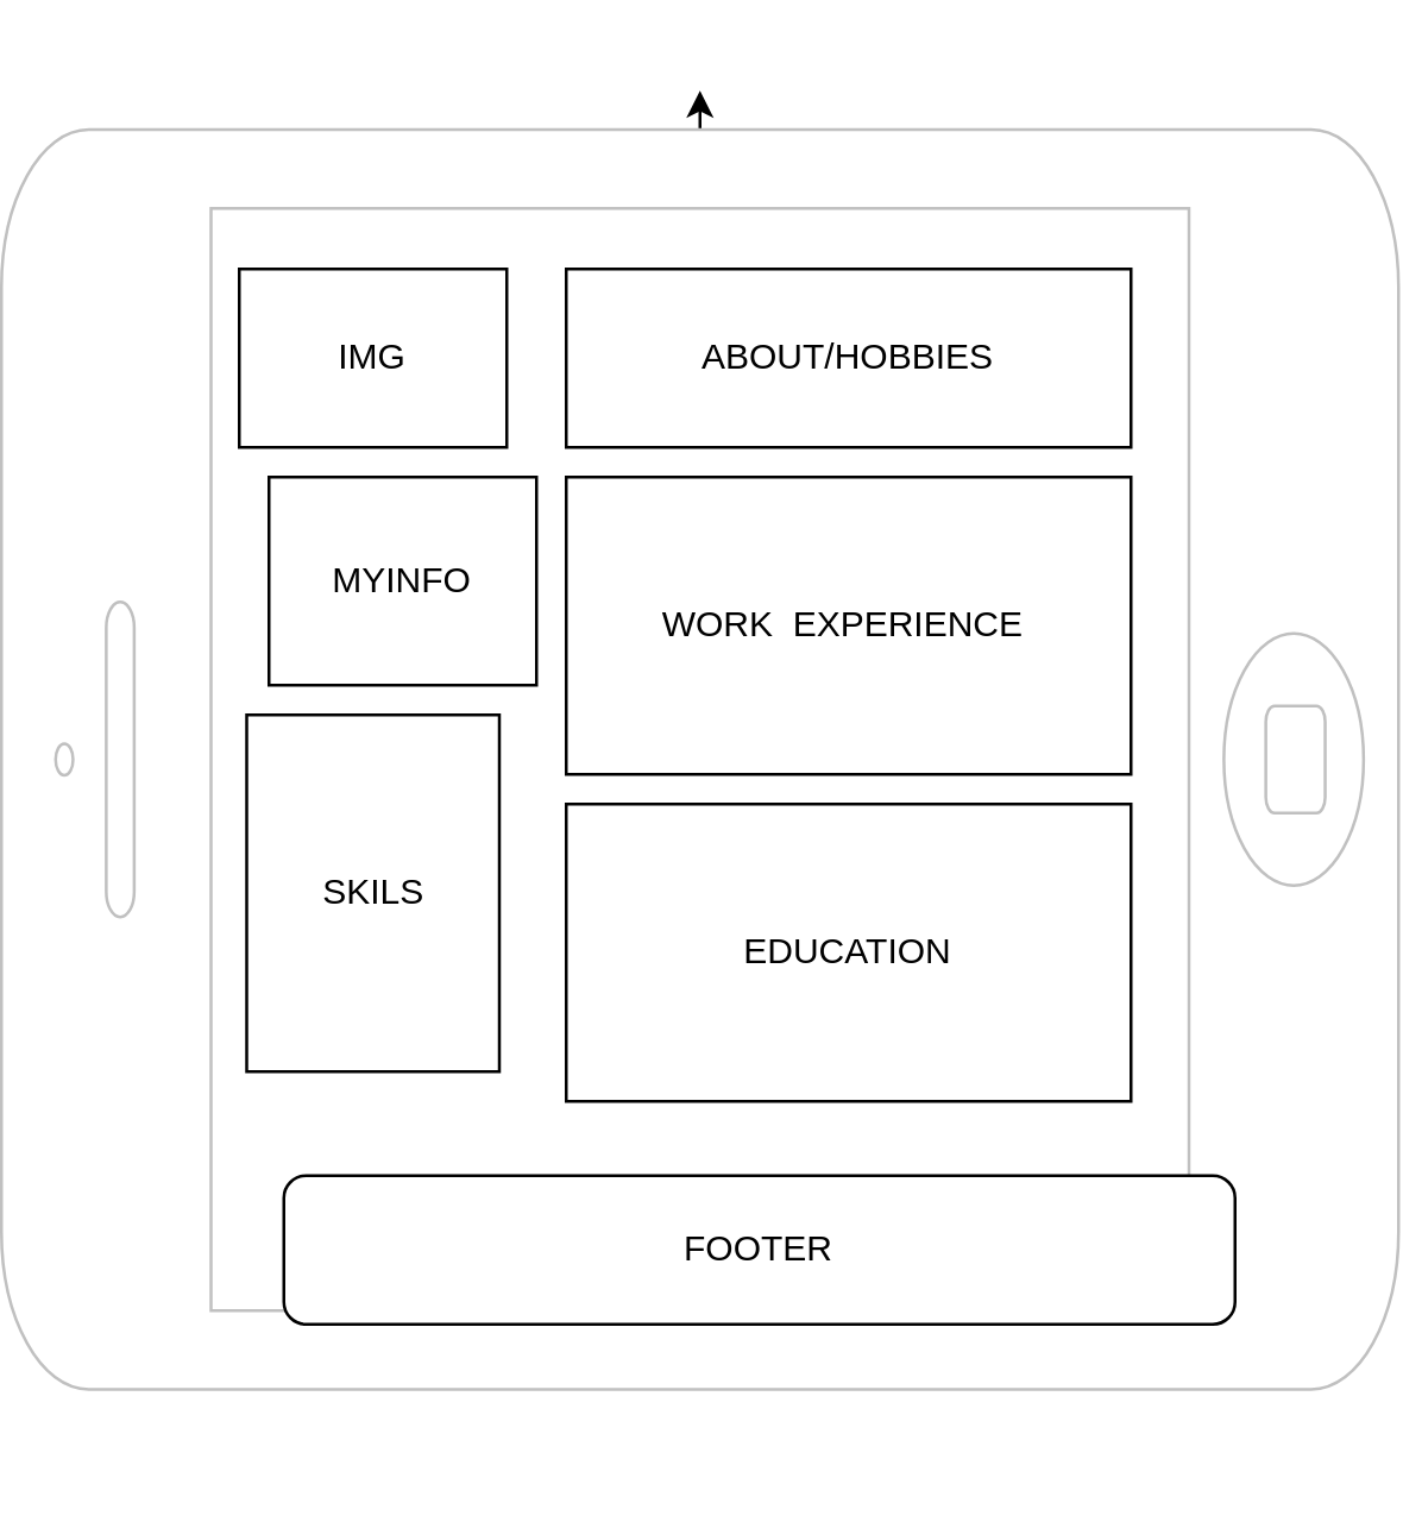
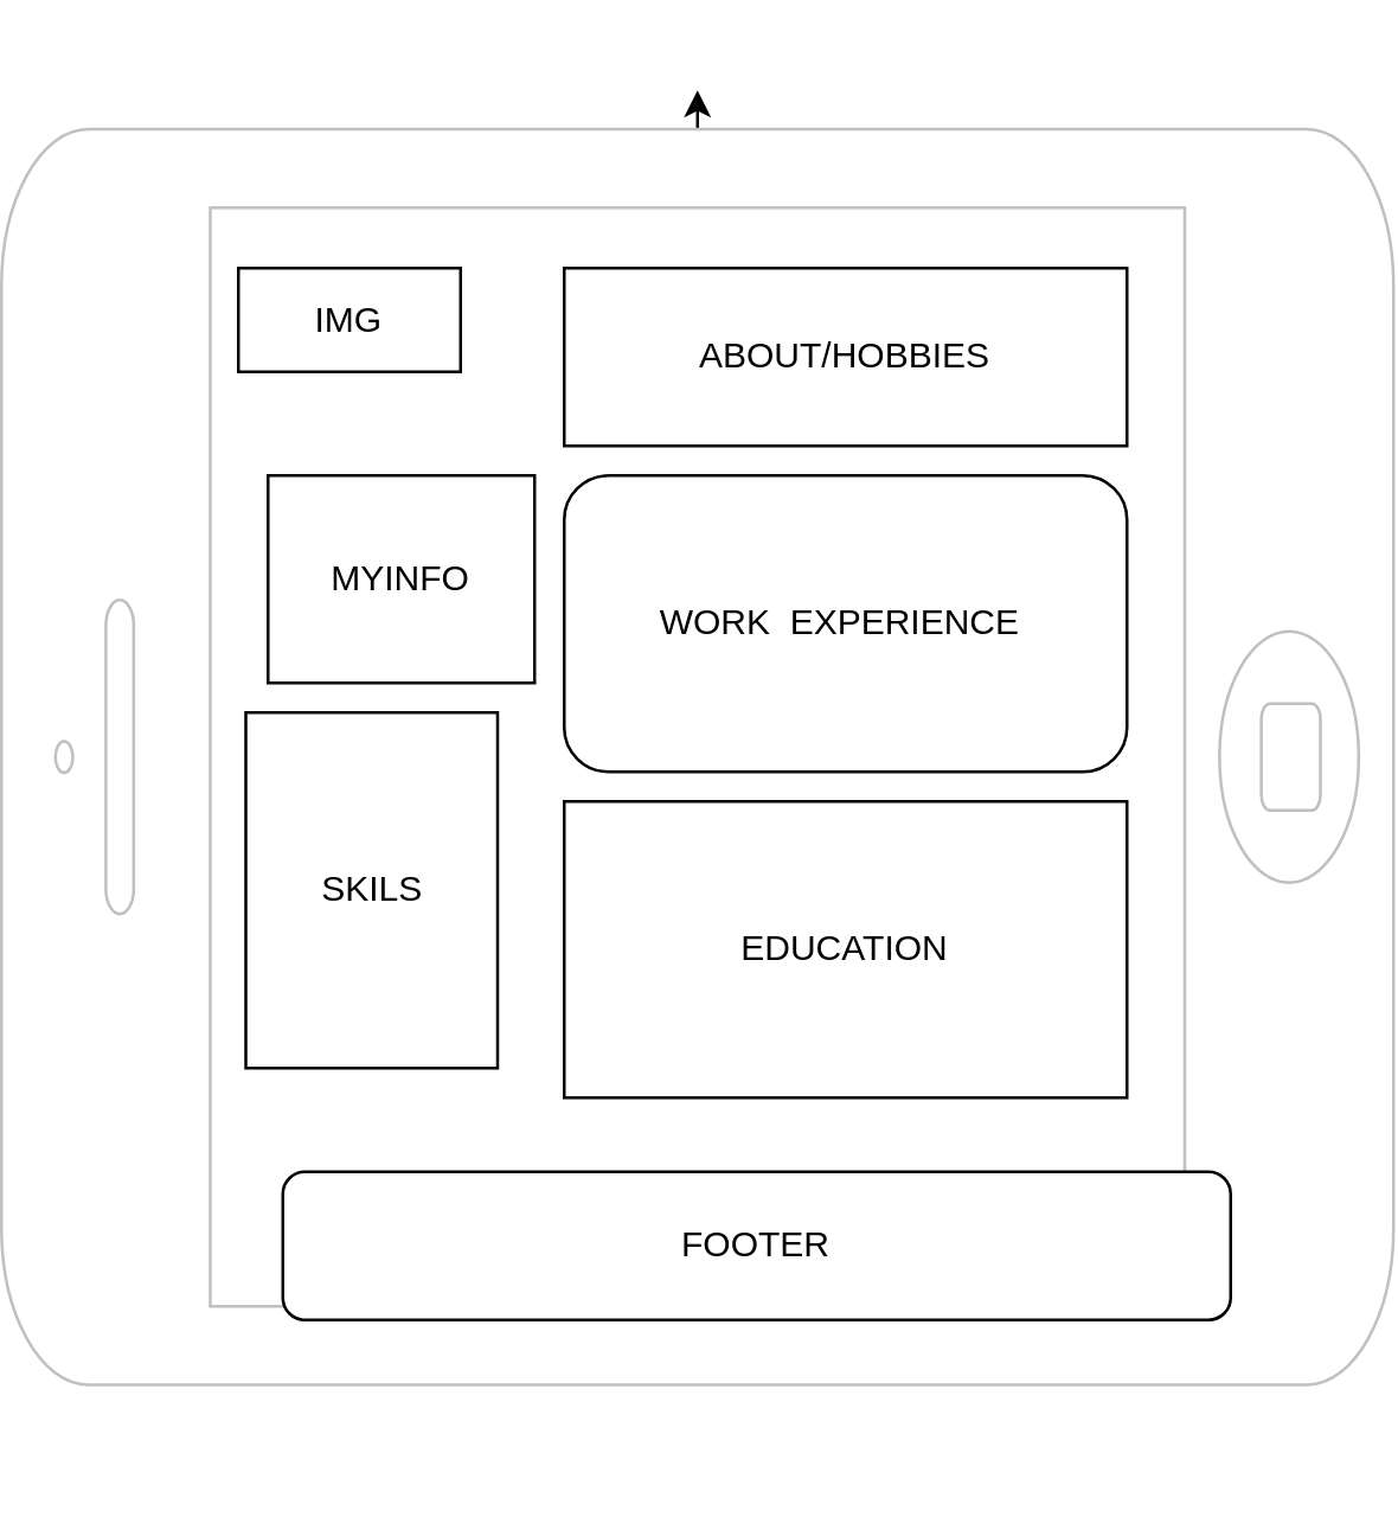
- <mxCell id="4" value="IMG" style="rounded=0;whiteSpace=wrap;html=1;" vertex="1" parent="1"><mxGeometry x="77" y="90" width="90" height="60" as="geometry" /></mxCell>
+ <mxCell id="4" value="IMG" style="rounded=0;whiteSpace=wrap;html=1;" vertex="1" parent="1"><mxGeometry x="77" y="90" width="75" height="35" as="geometry" /></mxCell>
- <mxCell id="7" value="WORK&amp;nbsp;&amp;nbsp;EXPERIENCE&amp;nbsp;" style="rounded=0;whiteSpace=wrap;html=1;" vertex="1" parent="1"><mxGeometry x="187" y="160" width="190" height="100" as="geometry" /></mxCell>
+ <mxCell id="7" value="WORK&amp;nbsp;&amp;nbsp;EXPERIENCE&amp;nbsp;" style="whiteSpace=wrap;html=1;rounded=1;" vertex="1" parent="1"><mxGeometry x="187" y="160" width="190" height="100" as="geometry" /></mxCell>
